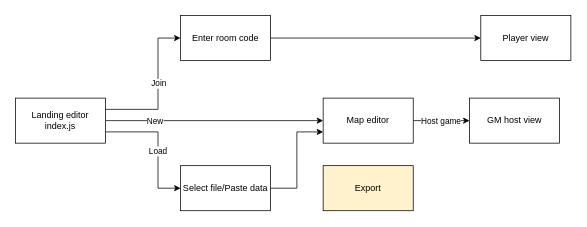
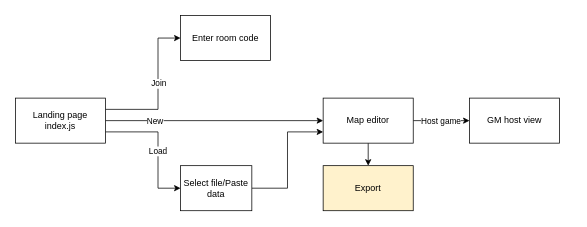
- <mxCell id="9" style="edgeStyle=orthogonalEdgeStyle;rounded=0;orthogonalLoop=1;jettySize=auto;html=1;exitX=1;exitY=0.5;exitDx=0;exitDy=0;entryX=0;entryY=0.5;entryDx=0;entryDy=0;" edge="1" parent="1" source="10" target="17"><mxGeometry relative="1" as="geometry" /></mxCell>
- <mxCell id="17" value="Player view" style="rounded=0;whiteSpace=wrap;html=1;" vertex="1" parent="1"><mxGeometry x="640" y="20" width="120" height="60" as="geometry" /></mxCell>
- <mxCell id="8" value="&lt;div&gt;Landing editor&lt;br&gt;&lt;/div&gt;&lt;div&gt;index.js&lt;/div&gt;" style="rounded=0;whiteSpace=wrap;html=1;" vertex="1" parent="1"><mxGeometry x="20" y="130" width="120" height="60" as="geometry" /></mxCell>
+ <mxCell id="8" value="&lt;div&gt;Landing page&lt;br&gt;&lt;/div&gt;&lt;div&gt;index.js&lt;/div&gt;" style="rounded=0;whiteSpace=wrap;html=1;" vertex="1" parent="1"><mxGeometry x="20" y="130" width="120" height="60" as="geometry" /></mxCell>
+ <mxCell id="13" style="edgeStyle=orthogonalEdgeStyle;rounded=0;orthogonalLoop=1;jettySize=auto;html=1;exitX=0.5;exitY=1;exitDx=0;exitDy=0;entryX=0.5;entryY=0;entryDx=0;entryDy=0;" edge="1" parent="1" source="14" target="19"><mxGeometry relative="1" as="geometry" /></mxCell>
- <mxCell id="16" value="Select file/Paste data" style="rounded=0;whiteSpace=wrap;html=1;" vertex="1" parent="1"><mxGeometry x="240" y="220" width="120" height="60" as="geometry" /></mxCell>
+ <mxCell id="16" value="Select file/Paste data" style="rounded=0;whiteSpace=wrap;html=1;" vertex="1" parent="1"><mxGeometry x="240" y="220" width="95" height="60" as="geometry" /></mxCell>
